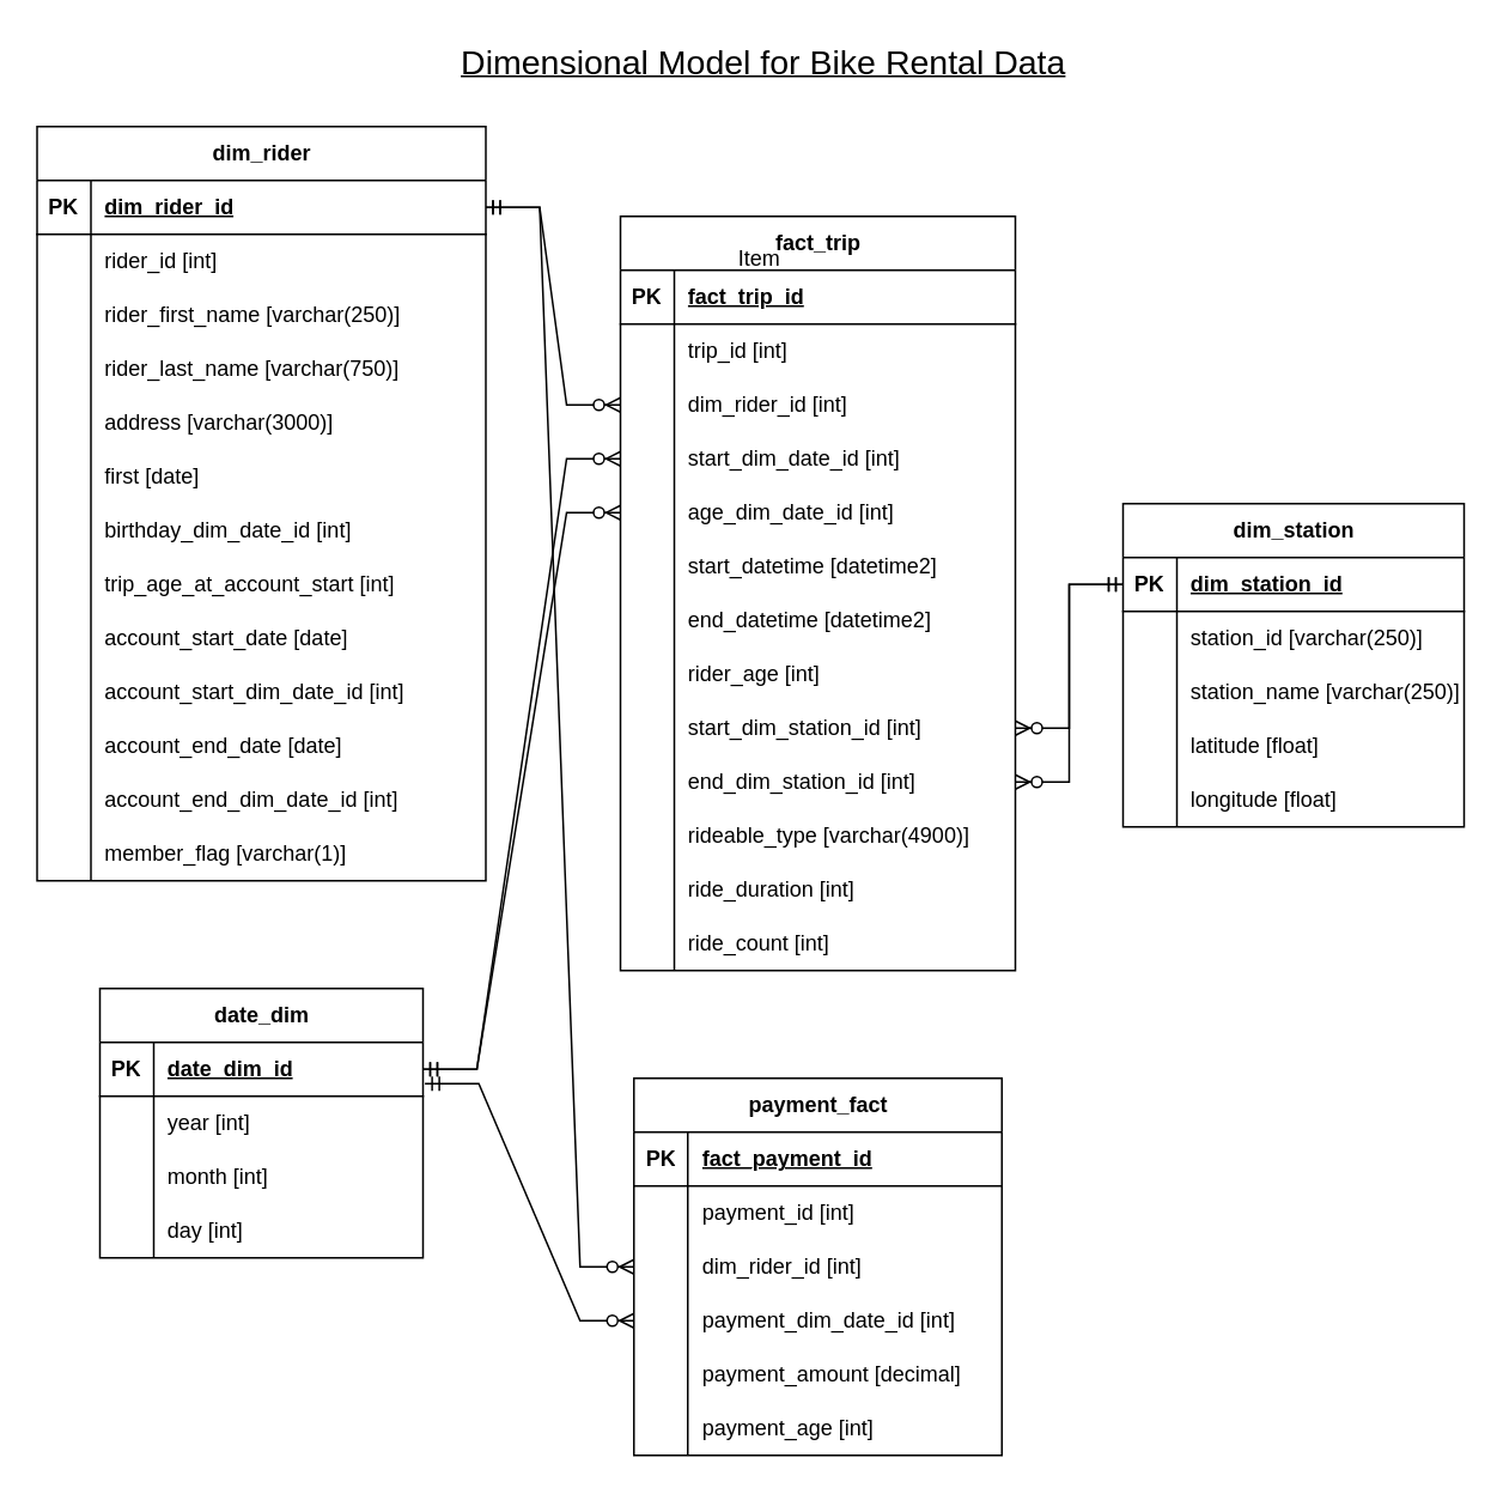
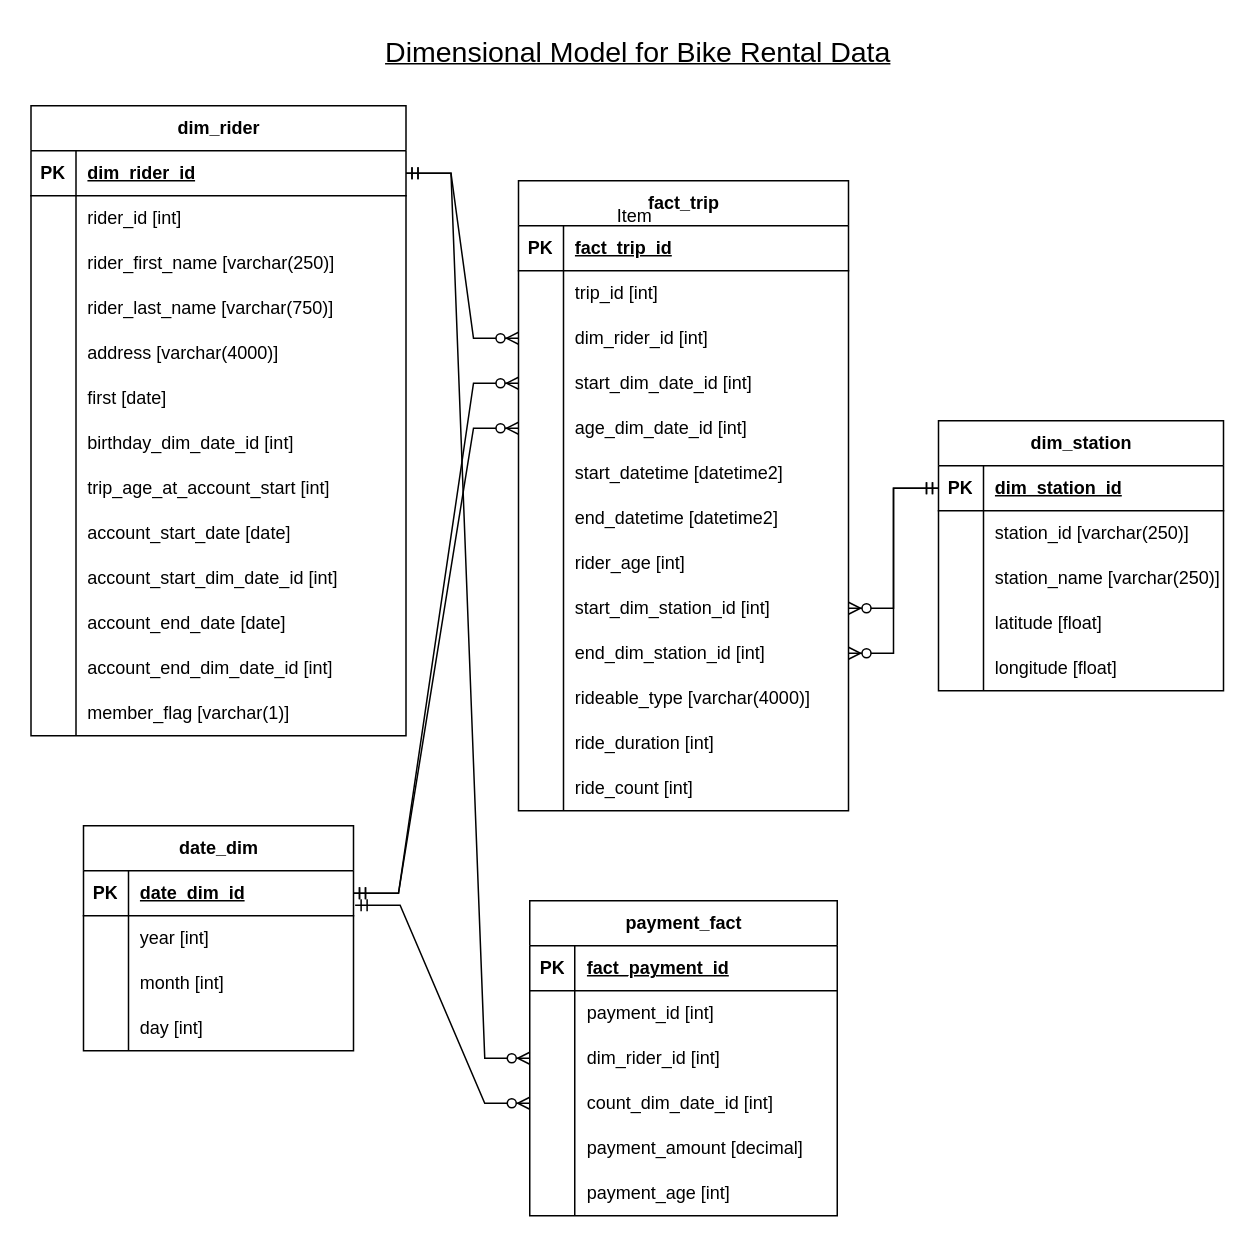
- <mxCell id="72" value="address [varchar(3000)]" style="shape=partialRectangle;connectable=0;fillColor=none;top=0;left=0;bottom=0;right=0;align=left;spacingLeft=6;overflow=hidden;whiteSpace=wrap;html=1;" parent="70" vertex="1"><mxGeometry x="30" width="220" height="30" as="geometry"><mxRectangle width="220" height="30" as="alternateBounds" /></mxGeometry></mxCell>
+ <mxCell id="72" value="address [varchar(4000)]" style="shape=partialRectangle;connectable=0;fillColor=none;top=0;left=0;bottom=0;right=0;align=left;spacingLeft=6;overflow=hidden;whiteSpace=wrap;html=1;" parent="70" vertex="1"><mxGeometry x="30" width="220" height="30" as="geometry"><mxRectangle width="220" height="30" as="alternateBounds" /></mxGeometry></mxCell>
- <mxCell id="35" value="rideable_type [varchar(4900)]" style="shape=partialRectangle;connectable=0;fillColor=none;top=0;left=0;bottom=0;right=0;align=left;spacingLeft=6;overflow=hidden;whiteSpace=wrap;html=1;" vertex="1" parent="33"><mxGeometry x="30" width="190" height="30" as="geometry"><mxRectangle width="190" height="30" as="alternateBounds" /></mxGeometry></mxCell>
+ <mxCell id="35" value="rideable_type [varchar(4000)]" style="shape=partialRectangle;connectable=0;fillColor=none;top=0;left=0;bottom=0;right=0;align=left;spacingLeft=6;overflow=hidden;whiteSpace=wrap;html=1;" vertex="1" parent="33"><mxGeometry x="30" width="190" height="30" as="geometry"><mxRectangle width="190" height="30" as="alternateBounds" /></mxGeometry></mxCell>
- <mxCell id="113" value="payment_dim_date_id [int]" style="shape=partialRectangle;connectable=0;fillColor=none;top=0;left=0;bottom=0;right=0;align=left;spacingLeft=6;overflow=hidden;whiteSpace=wrap;html=1;" parent="111" vertex="1"><mxGeometry x="30" width="175" height="30" as="geometry"><mxRectangle width="175" height="30" as="alternateBounds" /></mxGeometry></mxCell>
+ <mxCell id="113" value="count_dim_date_id [int]" style="shape=partialRectangle;connectable=0;fillColor=none;top=0;left=0;bottom=0;right=0;align=left;spacingLeft=6;overflow=hidden;whiteSpace=wrap;html=1;" parent="111" vertex="1"><mxGeometry x="30" width="175" height="30" as="geometry"><mxRectangle width="175" height="30" as="alternateBounds" /></mxGeometry></mxCell>
